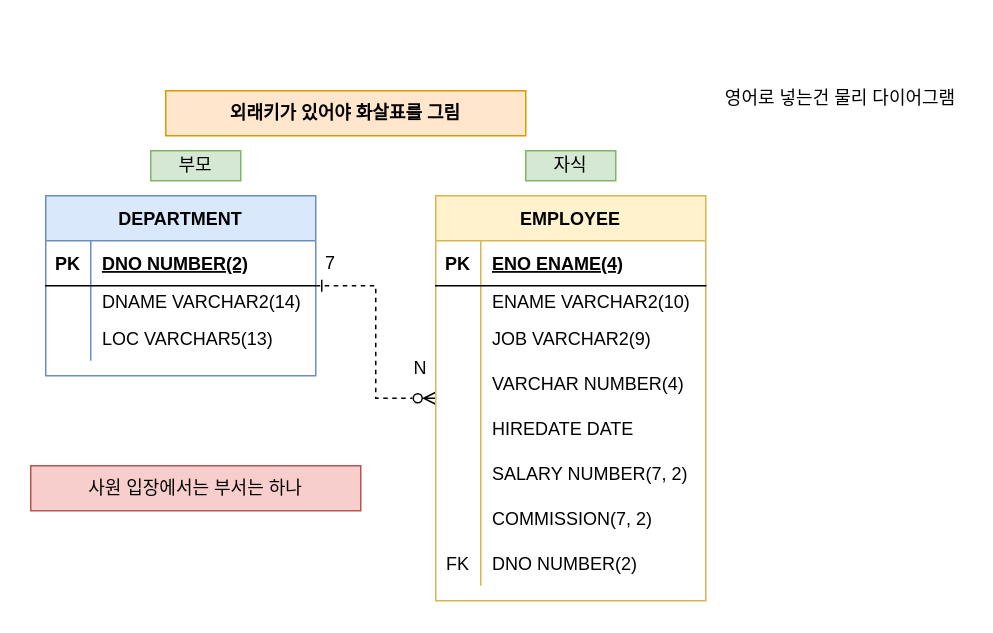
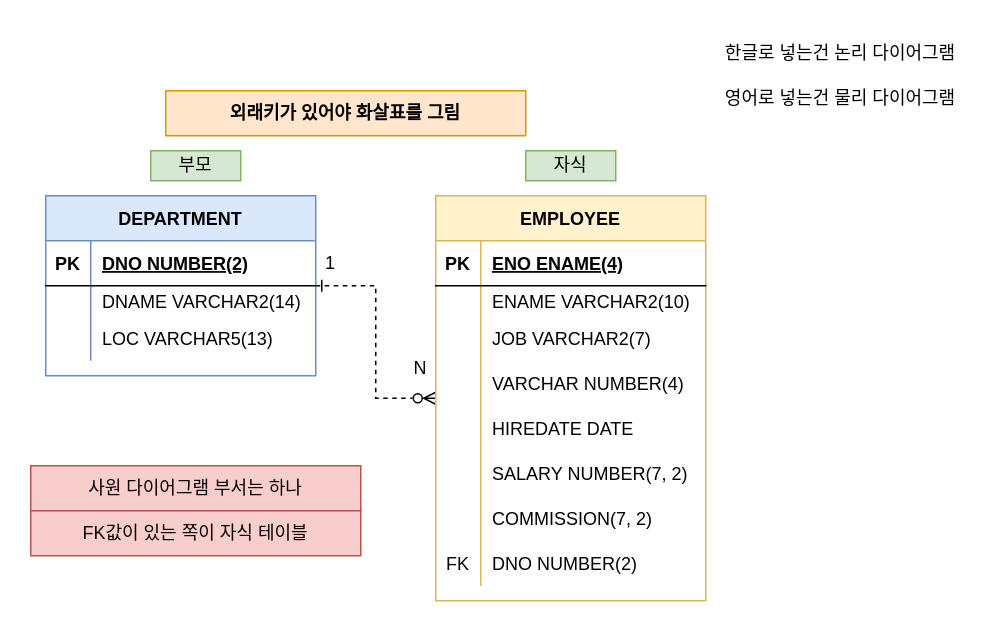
+ <mxCell id="45" value="한글로 넣는건 논리 다이어그램" style="text;html=1;strokeColor=none;fillColor=none;align=center;verticalAlign=middle;whiteSpace=wrap;rounded=0;" vertex="1" parent="1"><mxGeometry x="480" y="20" width="160" height="30" as="geometry" /></mxCell>
- <mxCell id="41" value="7" style="text;html=1;strokeColor=none;fillColor=none;align=center;verticalAlign=middle;whiteSpace=wrap;rounded=0;" vertex="1" parent="1"><mxGeometry x="190" y="160" width="60" height="30" as="geometry" /></mxCell>
+ <mxCell id="41" value="1" style="text;html=1;strokeColor=none;fillColor=none;align=center;verticalAlign=middle;whiteSpace=wrap;rounded=0;" vertex="1" parent="1"><mxGeometry x="190" y="160" width="60" height="30" as="geometry" /></mxCell>
- <mxCell id="22" value="JOB VARCHAR2(9)" style="shape=partialRectangle;connectable=0;fillColor=none;top=0;left=0;bottom=0;right=0;align=left;spacingLeft=6;overflow=hidden;" vertex="1" parent="20"><mxGeometry x="30" width="150" height="30" as="geometry"><mxRectangle width="150" height="30" as="alternateBounds" /></mxGeometry></mxCell>
+ <mxCell id="22" value="JOB VARCHAR2(7)" style="shape=partialRectangle;connectable=0;fillColor=none;top=0;left=0;bottom=0;right=0;align=left;spacingLeft=6;overflow=hidden;" vertex="1" parent="20"><mxGeometry x="30" width="150" height="30" as="geometry"><mxRectangle width="150" height="30" as="alternateBounds" /></mxGeometry></mxCell>
- <mxCell id="43" value="사원 입장에서는 부서는 하나" style="text;html=1;strokeColor=#b85450;fillColor=#f8cecc;align=center;verticalAlign=middle;whiteSpace=wrap;rounded=0;" vertex="1" parent="1"><mxGeometry x="20" y="310" width="220" height="30" as="geometry" /></mxCell>
+ <mxCell id="43" value="사원 다이어그램 부서는 하나" style="text;html=1;strokeColor=#b85450;fillColor=#f8cecc;align=center;verticalAlign=middle;whiteSpace=wrap;rounded=0;" vertex="1" parent="1"><mxGeometry x="20" y="310" width="220" height="30" as="geometry" /></mxCell>
+ <mxCell id="44" value="FK값이 있는 쪽이 자식 테이블" style="text;html=1;strokeColor=#b85450;fillColor=#f8cecc;align=center;verticalAlign=middle;whiteSpace=wrap;rounded=0;" vertex="1" parent="1"><mxGeometry x="20" y="340" width="220" height="30" as="geometry" /></mxCell>
